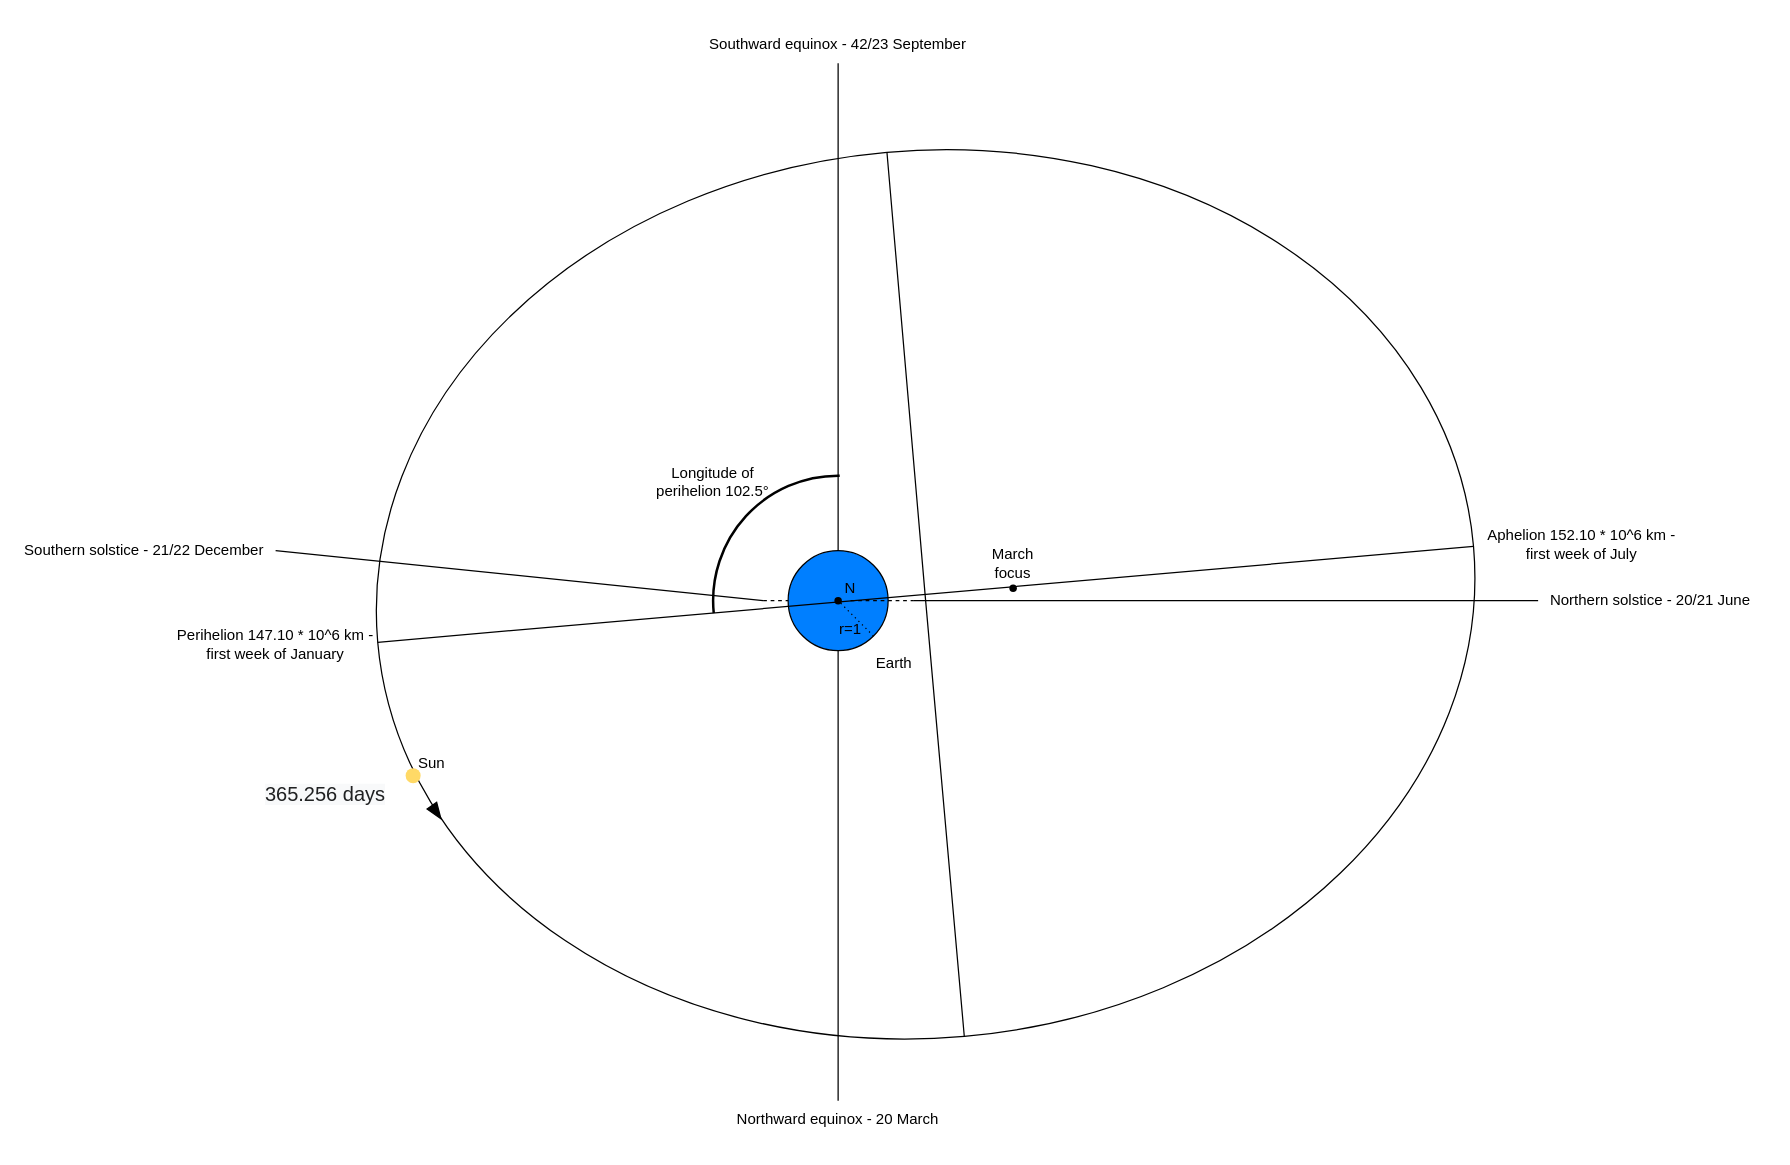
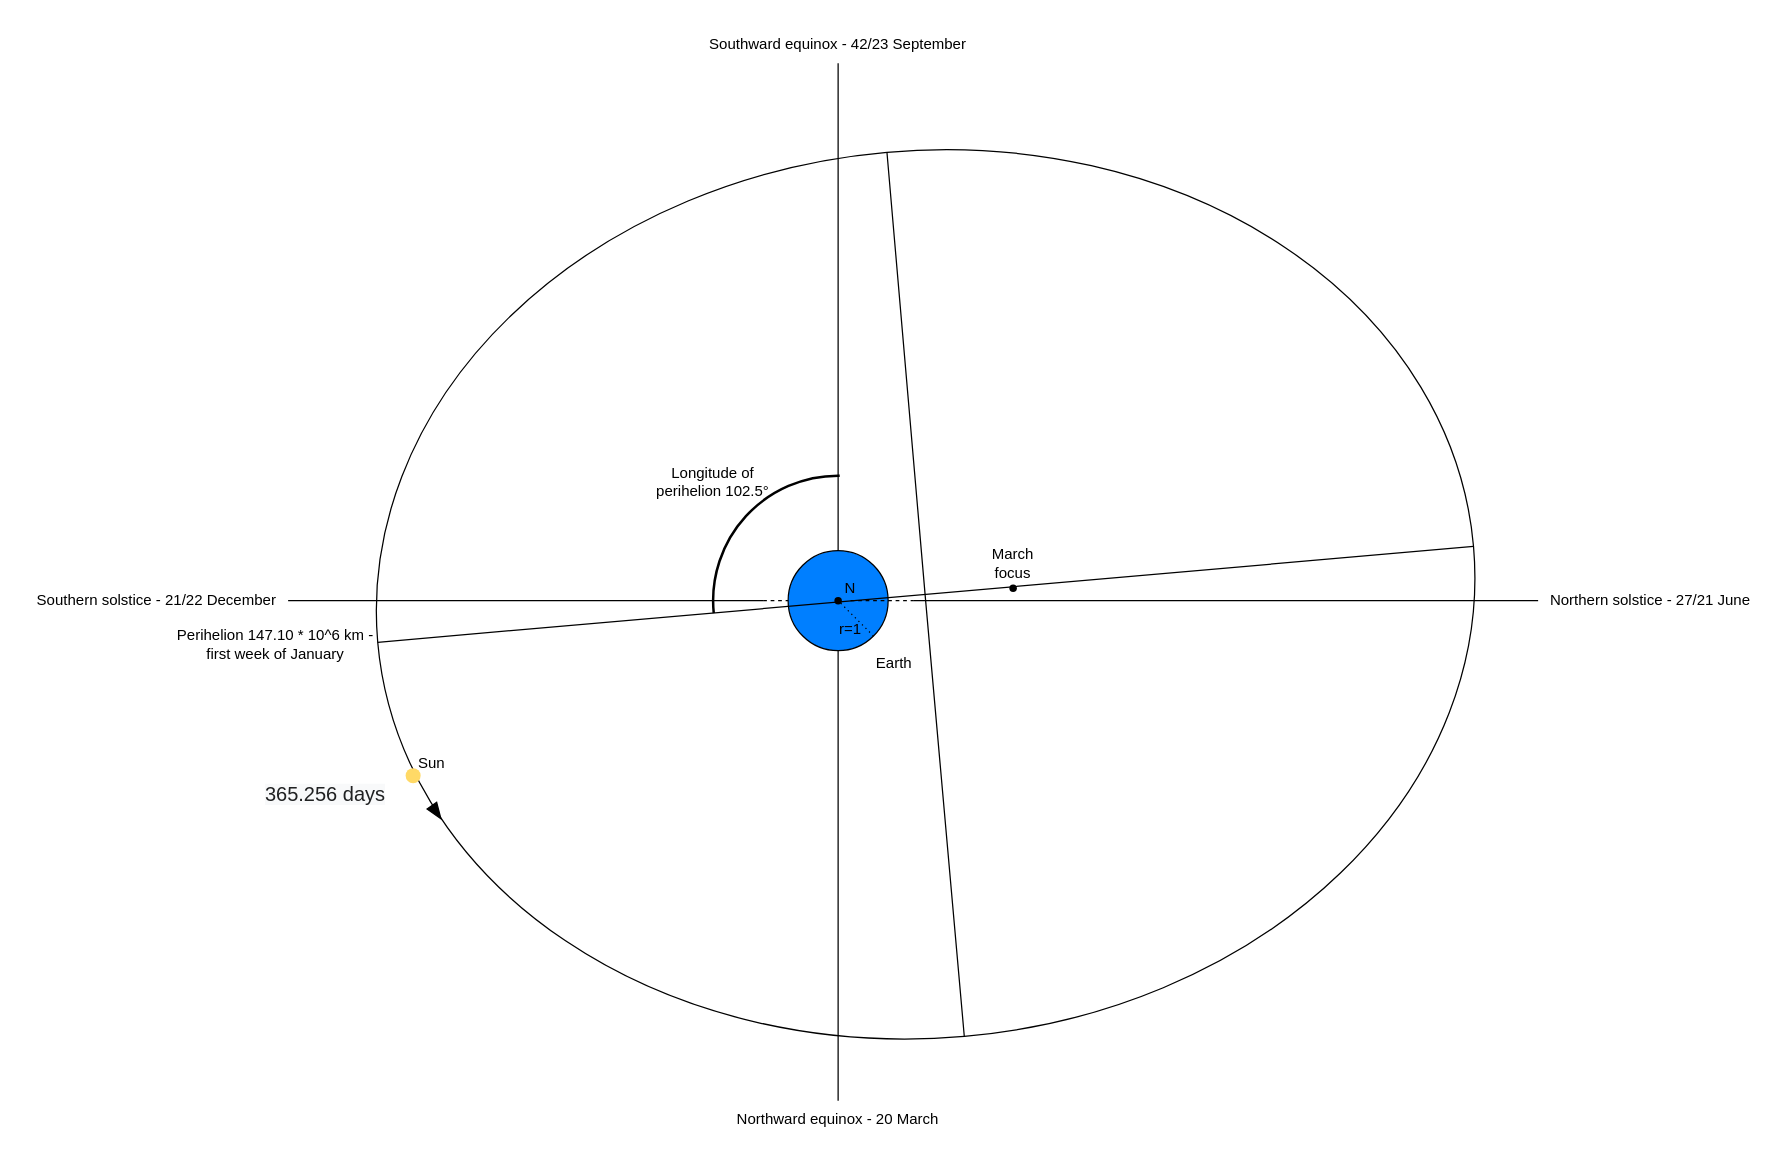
- <mxCell id="14" value="Aphelion 152.10 * 10^6 km - first week of July" style="text;html=1;align=center;verticalAlign=middle;whiteSpace=wrap;rounded=0;" parent="1" vertex="1"><mxGeometry x="1180" y="420" width="170" height="30" as="geometry" /></mxCell>
- <mxCell id="18" value="Southern solstice - 21/22 December" style="text;html=1;align=center;verticalAlign=middle;whiteSpace=wrap;rounded=0;" parent="1" vertex="1"><mxGeometry x="10" y="425" width="210" height="30" as="geometry" /></mxCell>
+ <mxCell id="18" value="Southern solstice - 21/22 December" style="text;html=1;align=center;verticalAlign=middle;whiteSpace=wrap;rounded=0;" parent="1" vertex="1"><mxGeometry x="20" y="465" width="210" height="30" as="geometry" /></mxCell>
- <mxCell id="17" value="Northern solstice - 20/21 June" style="text;html=1;align=center;verticalAlign=middle;whiteSpace=wrap;rounded=0;" parent="1" vertex="1"><mxGeometry x="1230" y="465" width="180" height="30" as="geometry" /></mxCell>
+ <mxCell id="17" value="Northern solstice - 27/21 June" style="text;html=1;align=center;verticalAlign=middle;whiteSpace=wrap;rounded=0;" parent="1" vertex="1"><mxGeometry x="1230" y="465" width="180" height="30" as="geometry" /></mxCell>
